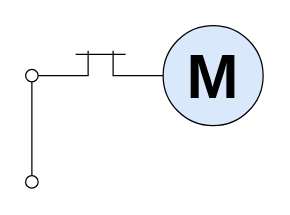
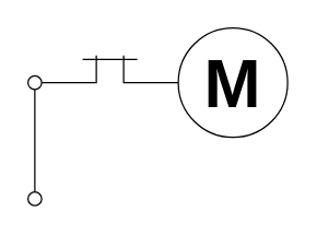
- <mxCell id="2" value="&lt;b&gt;&lt;font style=&quot;font-size: 50px;&quot;&gt;М&lt;/font&gt;&lt;/b&gt;" style="ellipse;whiteSpace=wrap;html=1;aspect=fixed;fillColor=#dae8fc;" vertex="1" parent="1"><mxGeometry x="130" y="20" width="80" height="80" as="geometry" /></mxCell>
+ <mxCell id="2" value="&lt;b&gt;&lt;font style=&quot;font-size: 50px;&quot;&gt;М&lt;/font&gt;&lt;/b&gt;" style="ellipse;whiteSpace=wrap;html=1;aspect=fixed;" vertex="1" parent="1"><mxGeometry x="130" y="20" width="80" height="80" as="geometry" /></mxCell>
